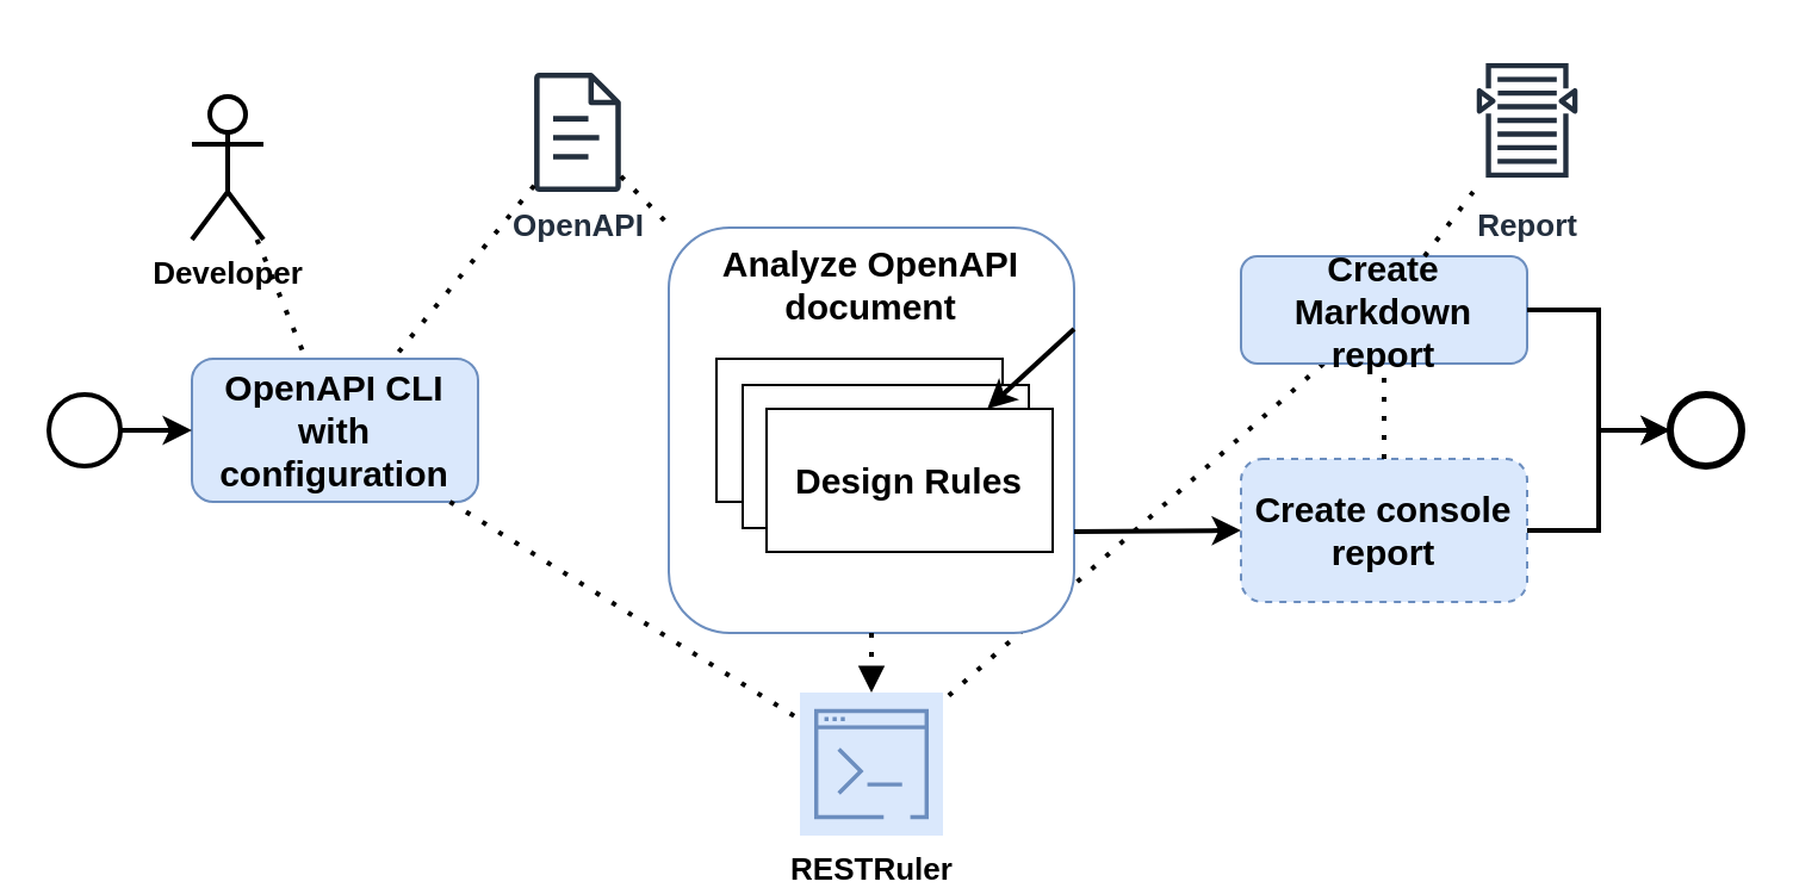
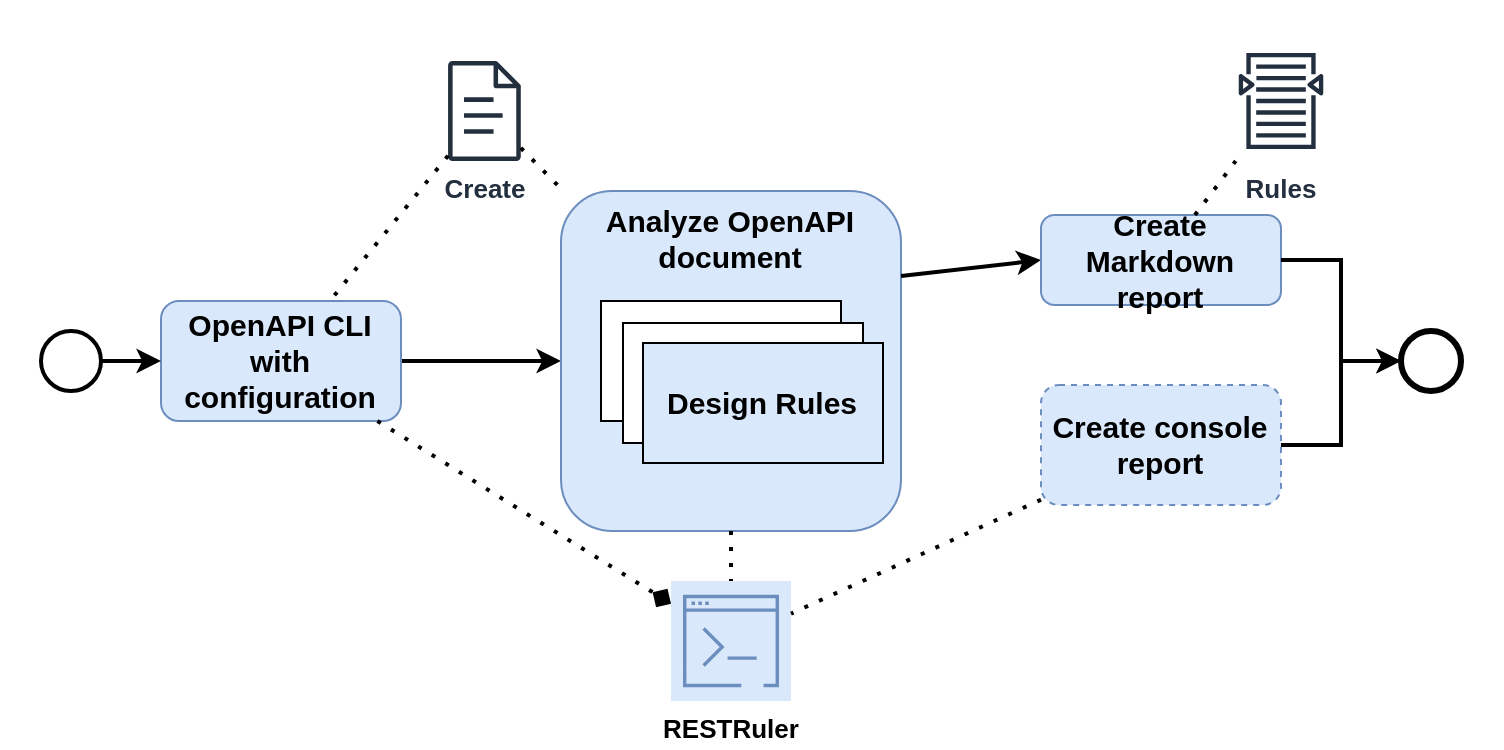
- <mxCell id="12" value="&lt;b&gt;&lt;font style=&quot;font-size: 13px;&quot;&gt;Developer&lt;/font&gt;&lt;/b&gt;" style="shape=umlActor;verticalLabelPosition=bottom;verticalAlign=top;html=1;outlineConnect=0;strokeWidth=2;" vertex="1" parent="1"><mxGeometry x="80" y="40" width="30" height="60" as="geometry" /></mxCell>
- <mxCell id="14" value="&lt;b&gt;&lt;font style=&quot;font-size: 13px;&quot;&gt;OpenAPI&lt;/font&gt;&lt;/b&gt;" style="sketch=0;outlineConnect=0;fontColor=#232F3E;gradientColor=none;fillColor=#232F3D;strokeColor=none;dashed=0;verticalLabelPosition=bottom;verticalAlign=top;align=center;html=1;fontSize=12;fontStyle=0;aspect=fixed;pointerEvents=1;shape=mxgraph.aws4.document;" vertex="1" parent="1"><mxGeometry x="223.44" y="30" width="36.56" height="50" as="geometry" /></mxCell>
+ <mxCell id="14" value="&lt;b&gt;&lt;font style=&quot;font-size: 13px;&quot;&gt;Create&lt;/font&gt;&lt;/b&gt;" style="sketch=0;outlineConnect=0;fontColor=#232F3E;gradientColor=none;fillColor=#232F3D;strokeColor=none;dashed=0;verticalLabelPosition=bottom;verticalAlign=top;align=center;html=1;fontSize=12;fontStyle=0;aspect=fixed;pointerEvents=1;shape=mxgraph.aws4.document;" vertex="1" parent="1"><mxGeometry x="223.44" y="30" width="36.56" height="50" as="geometry" /></mxCell>
- <mxCell id="23" value="&lt;b&gt;&lt;font style=&quot;font-size: 13px;&quot;&gt;Report&lt;/font&gt;&lt;/b&gt;" style="sketch=0;outlineConnect=0;fontColor=#232F3E;gradientColor=none;strokeColor=#232F3E;fillColor=#ffffff;dashed=0;verticalLabelPosition=bottom;verticalAlign=top;align=center;html=1;fontSize=12;fontStyle=0;aspect=fixed;shape=mxgraph.aws4.resourceIcon;resIcon=mxgraph.aws4.search_documents;" vertex="1" parent="1"><mxGeometry x="610" y="20" width="60" height="60" as="geometry" /></mxCell>
+ <mxCell id="23" value="&lt;b&gt;&lt;font style=&quot;font-size: 13px;&quot;&gt;Rules&lt;/font&gt;&lt;/b&gt;" style="sketch=0;outlineConnect=0;fontColor=#232F3E;gradientColor=none;strokeColor=#232F3E;fillColor=#ffffff;dashed=0;verticalLabelPosition=bottom;verticalAlign=top;align=center;html=1;fontSize=12;fontStyle=0;aspect=fixed;shape=mxgraph.aws4.resourceIcon;resIcon=mxgraph.aws4.search_documents;" vertex="1" parent="1"><mxGeometry x="610" y="20" width="60" height="60" as="geometry" /></mxCell>
- <mxCell id="5" value="&lt;b&gt;&lt;font style=&quot;font-size: 15px;&quot;&gt;Analyze OpenAPI document&lt;/font&gt;&lt;/b&gt;" style="whiteSpace=wrap;html=1;fillColor=#ffffff;strokeColor=#6c8ebf;rounded=1;verticalAlign=top;" vertex="1" parent="1"><mxGeometry x="280" y="95" width="170" height="170" as="geometry" /></mxCell>
+ <mxCell id="5" value="&lt;b&gt;&lt;font style=&quot;font-size: 15px;&quot;&gt;Analyze OpenAPI document&lt;/font&gt;&lt;/b&gt;" style="whiteSpace=wrap;html=1;fillColor=#dae8fc;strokeColor=#6c8ebf;rounded=1;verticalAlign=top;" vertex="1" parent="1"><mxGeometry x="280" y="95" width="170" height="170" as="geometry" /></mxCell>
- <mxCell id="13" value="" style="endArrow=none;dashed=1;html=1;dashPattern=1 3;strokeWidth=2;rounded=0;" edge="1" parent="1" source="12" target="4"><mxGeometry width="50" height="50" relative="1" as="geometry"><mxPoint x="80" y="360" as="sourcePoint" /><mxPoint x="130" y="310" as="targetPoint" /></mxGeometry></mxCell>
- <mxCell id="10" value="" style="rounded=0;orthogonalLoop=1;jettySize=auto;html=1;strokeWidth=2;exitX=1;exitY=0.25;exitDx=0;exitDy=0;" edge="1" parent="1" source="5" target="9"><mxGeometry relative="1" as="geometry"><mxPoint x="210" y="190" as="sourcePoint" /><mxPoint x="290" y="190" as="targetPoint" /></mxGeometry></mxCell>
+ <mxCell id="10" value="" style="rounded=0;orthogonalLoop=1;jettySize=auto;html=1;strokeWidth=2;exitX=1;exitY=0.25;exitDx=0;exitDy=0;entryX=0;entryY=0.5;entryDx=0;entryDy=0;" edge="1" parent="1" source="5" target="11"><mxGeometry relative="1" as="geometry"><mxPoint x="210" y="190" as="sourcePoint" /><mxPoint x="290" y="190" as="targetPoint" /></mxGeometry></mxCell>
- <mxCell id="2" value="" style="endArrow=none;dashed=1;html=1;dashPattern=1 3;strokeWidth=2;rounded=0;" edge="1" parent="1" source="11" target="16"><mxGeometry width="50" height="50" relative="1" as="geometry"><mxPoint x="208" y="230" as="sourcePoint" /><mxPoint x="355" y="321" as="targetPoint" /></mxGeometry></mxCell>
+ <mxCell id="3" value="" style="edgeStyle=orthogonalEdgeStyle;rounded=0;orthogonalLoop=1;jettySize=auto;html=1;strokeWidth=2;" edge="1" parent="1" source="4" target="5"><mxGeometry relative="1" as="geometry" /></mxCell>
- <mxCell id="22" value="" style="endArrow=none;dashed=1;html=1;dashPattern=1 3;strokeWidth=2;rounded=0;" edge="1" parent="1" source="21" target="11"><mxGeometry width="50" height="50" relative="1" as="geometry"><mxPoint x="198" y="220" as="sourcePoint" /><mxPoint x="345" y="311" as="targetPoint" /></mxGeometry></mxCell>
+ <mxCell id="22" value="" style="endArrow=none;dashed=1;html=1;dashPattern=1 3;strokeWidth=2;rounded=0;" edge="1" parent="1" source="21" target="16"><mxGeometry width="50" height="50" relative="1" as="geometry"><mxPoint x="198" y="220" as="sourcePoint" /><mxPoint x="345" y="311" as="targetPoint" /></mxGeometry></mxCell>
- <mxCell id="9" value="&lt;b&gt;&lt;font style=&quot;font-size: 15px;&quot;&gt;Design Rules&lt;/font&gt;&lt;/b&gt;" style="rounded=0;whiteSpace=wrap;html=1;" vertex="1" parent="6"><mxGeometry x="21" y="21" width="120" height="60" as="geometry" /></mxCell>
+ <mxCell id="9" value="&lt;b&gt;&lt;font style=&quot;font-size: 15px;&quot;&gt;Design Rules&lt;/font&gt;&lt;/b&gt;" style="rounded=0;whiteSpace=wrap;html=1;fillColor=#dae8fc;" vertex="1" parent="6"><mxGeometry x="21" y="21" width="120" height="60" as="geometry" /></mxCell>
- <mxCell id="20" value="" style="rounded=0;orthogonalLoop=1;jettySize=auto;html=1;strokeWidth=2;exitX=1;exitY=0.75;exitDx=0;exitDy=0;entryX=0;entryY=0.5;entryDx=0;entryDy=0;" edge="1" parent="1" target="21" source="5"><mxGeometry relative="1" as="geometry"><mxPoint x="450" y="221" as="sourcePoint" /><mxPoint x="290" y="273" as="targetPoint" /></mxGeometry></mxCell>
- <mxCell id="18" value="" style="endArrow=block;dashed=1;html=1;dashPattern=1 3;strokeWidth=2;rounded=0;" edge="1" parent="1" source="5" target="16"><mxGeometry width="50" height="50" relative="1" as="geometry"><mxPoint x="127" y="120" as="sourcePoint" /><mxPoint x="148" y="170" as="targetPoint" /></mxGeometry></mxCell>
+ <mxCell id="18" value="" style="endArrow=none;dashed=1;html=1;dashPattern=1 3;strokeWidth=2;rounded=0;" edge="1" parent="1" source="5" target="16"><mxGeometry width="50" height="50" relative="1" as="geometry"><mxPoint x="127" y="120" as="sourcePoint" /><mxPoint x="148" y="170" as="targetPoint" /></mxGeometry></mxCell>
- <mxCell id="17" value="" style="endArrow=none;dashed=1;html=1;dashPattern=1 3;strokeWidth=2;rounded=0;" edge="1" parent="1" source="4" target="16"><mxGeometry width="50" height="50" relative="1" as="geometry"><mxPoint x="117" y="110" as="sourcePoint" /><mxPoint x="138" y="160" as="targetPoint" /></mxGeometry></mxCell>
+ <mxCell id="17" value="" style="endArrow=diamond;dashed=1;html=1;dashPattern=1 3;strokeWidth=2;rounded=0;" edge="1" parent="1" source="4" target="16"><mxGeometry width="50" height="50" relative="1" as="geometry"><mxPoint x="117" y="110" as="sourcePoint" /><mxPoint x="138" y="160" as="targetPoint" /></mxGeometry></mxCell>
